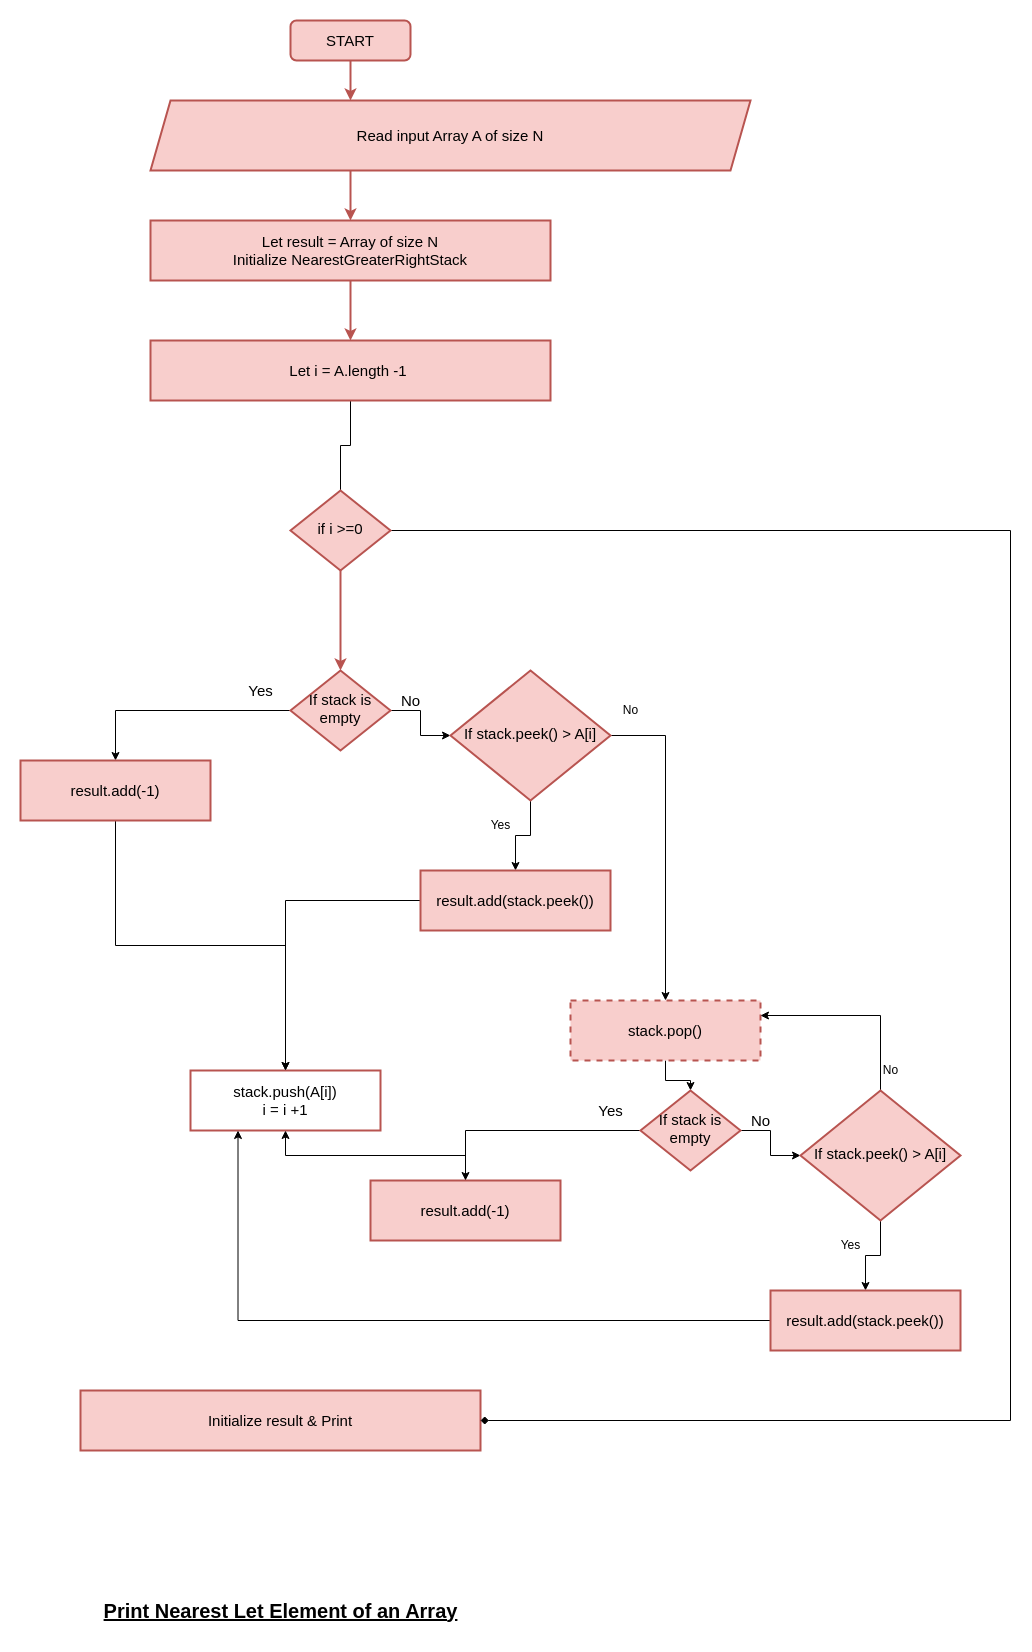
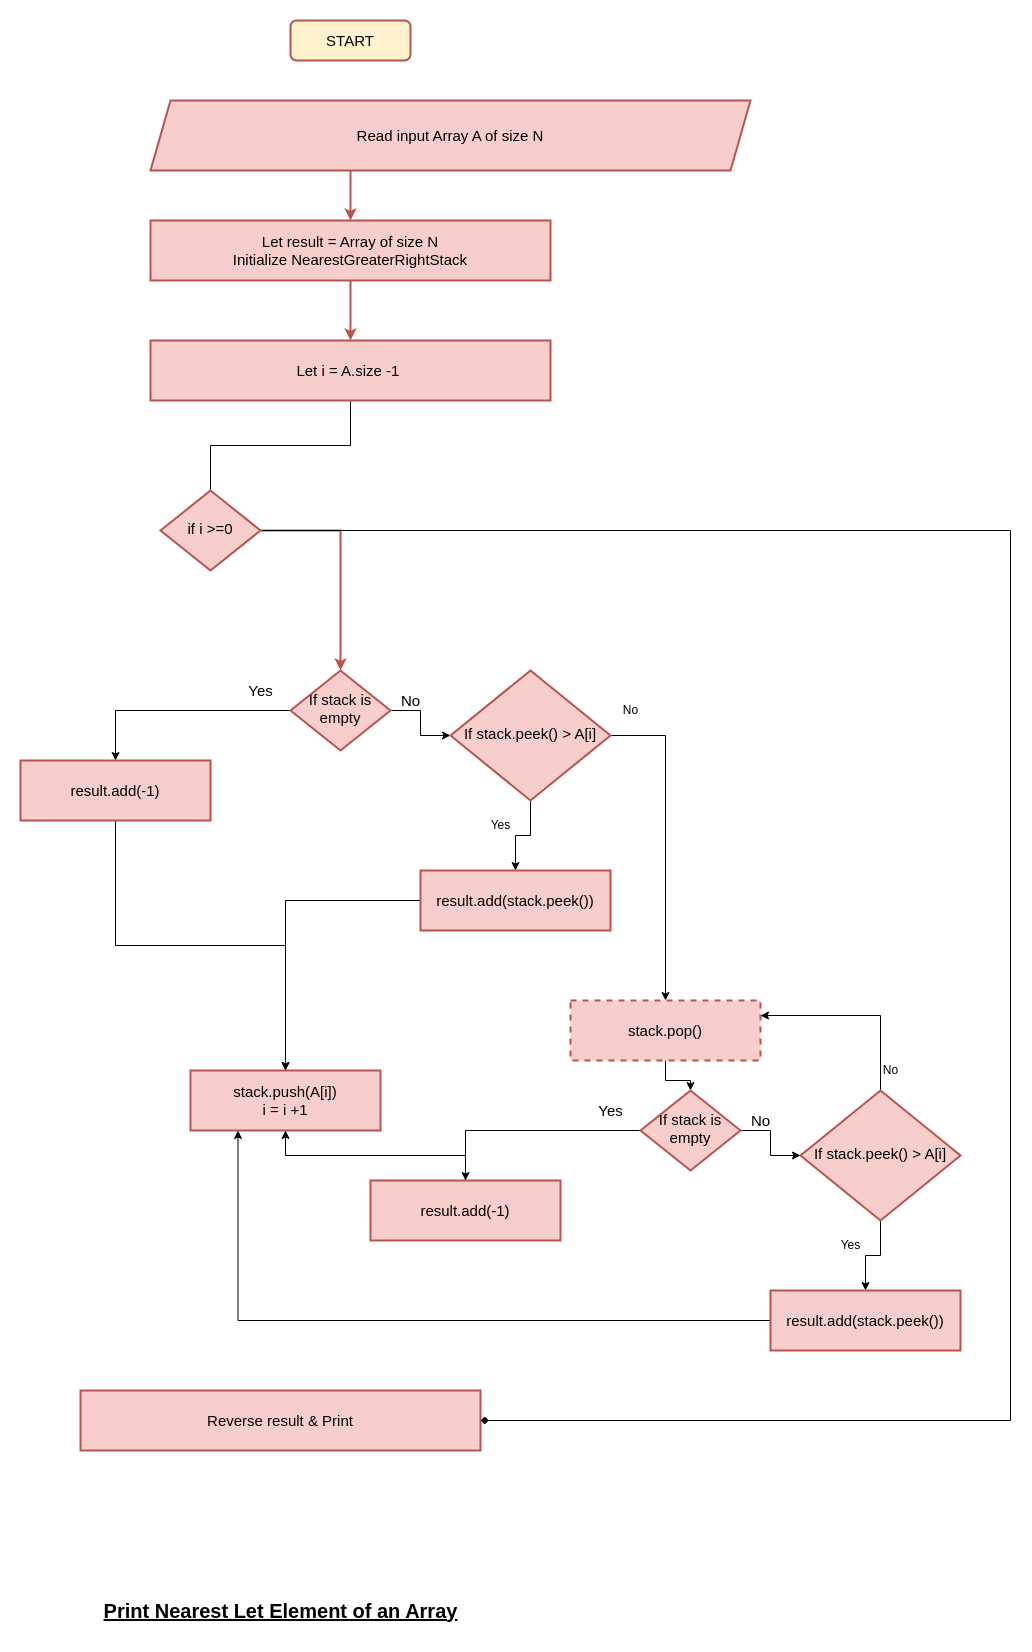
- <mxCell id="3" value="START" style="rounded=1;whiteSpace=wrap;html=1;fontSize=15;glass=0;strokeWidth=2;shadow=0;fillColor=#f8cecc;strokeColor=#b85450;" parent="1" vertex="1"><mxGeometry x="290" y="20" width="120" height="40" as="geometry" /></mxCell>
+ <mxCell id="3" value="START" style="rounded=1;whiteSpace=wrap;html=1;fontSize=15;glass=0;strokeWidth=2;shadow=0;fillColor=#fff2cc;strokeColor=#b85450;" parent="1" vertex="1"><mxGeometry x="290" y="20" width="120" height="40" as="geometry" /></mxCell>
- <mxCell id="2" style="edgeStyle=orthogonalEdgeStyle;rounded=0;orthogonalLoop=1;jettySize=auto;html=1;fillColor=#f8cecc;strokeColor=#b85450;strokeWidth=2;fontSize=15;" parent="1" source="3" target="10" edge="1"><mxGeometry relative="1" as="geometry"><Array as="points"><mxPoint x="350" y="90" /><mxPoint x="350" y="90" /></Array></mxGeometry></mxCell>
- <mxCell id="15" value="Let i = A.length -1&amp;nbsp;" style="rounded=0;whiteSpace=wrap;html=1;fillColor=#f8cecc;strokeColor=#b85450;strokeWidth=2;fontSize=15;" parent="1" vertex="1"><mxGeometry x="150" y="340" width="400" height="60" as="geometry" /></mxCell>
+ <mxCell id="15" value="Let i = A.size -1&amp;nbsp;" style="rounded=0;whiteSpace=wrap;html=1;fillColor=#f8cecc;strokeColor=#b85450;strokeWidth=2;fontSize=15;" parent="1" vertex="1"><mxGeometry x="150" y="340" width="400" height="60" as="geometry" /></mxCell>
- <mxCell id="46" value="if i &amp;gt;=0" style="rhombus;whiteSpace=wrap;html=1;shadow=0;fontFamily=Helvetica;fontSize=15;align=center;strokeWidth=2;spacing=6;spacingTop=-4;fillColor=#f8cecc;strokeColor=#b85450;" vertex="1" parent="1"><mxGeometry x="290" y="490" width="100" height="80" as="geometry" /></mxCell>
+ <mxCell id="46" value="if i &amp;gt;=0" style="rhombus;whiteSpace=wrap;html=1;shadow=0;fontFamily=Helvetica;fontSize=15;align=center;strokeWidth=2;spacing=6;spacingTop=-4;fillColor=#f8cecc;strokeColor=#b85450;" vertex="1" parent="1"><mxGeometry x="160" y="490" width="100" height="80" as="geometry" /></mxCell>
- <mxCell id="17" value="stack.push(A[i])&lt;br&gt;i = i +1" style="rounded=0;whiteSpace=wrap;html=1;fillColor=#ffffff;strokeColor=#b85450;strokeWidth=2;fontSize=15;" parent="1" vertex="1"><mxGeometry x="190" y="1070" width="190" height="60" as="geometry" /></mxCell>
+ <mxCell id="17" value="stack.push(A[i])&lt;br&gt;i = i +1" style="rounded=0;whiteSpace=wrap;html=1;fillColor=#f8cecc;strokeColor=#b85450;strokeWidth=2;fontSize=15;" parent="1" vertex="1"><mxGeometry x="190" y="1070" width="190" height="60" as="geometry" /></mxCell>
- <mxCell id="18" value="Initialize result &amp;amp; Print" style="rounded=0;whiteSpace=wrap;html=1;fillColor=#f8cecc;strokeColor=#b85450;strokeWidth=2;fontSize=15;" parent="1" vertex="1"><mxGeometry x="80" y="1390" width="400" height="60" as="geometry" /></mxCell>
+ <mxCell id="18" value="Reverse result &amp;amp; Print" style="rounded=0;whiteSpace=wrap;html=1;fillColor=#f8cecc;strokeColor=#b85450;strokeWidth=2;fontSize=15;" parent="1" vertex="1"><mxGeometry x="80" y="1390" width="400" height="60" as="geometry" /></mxCell>
